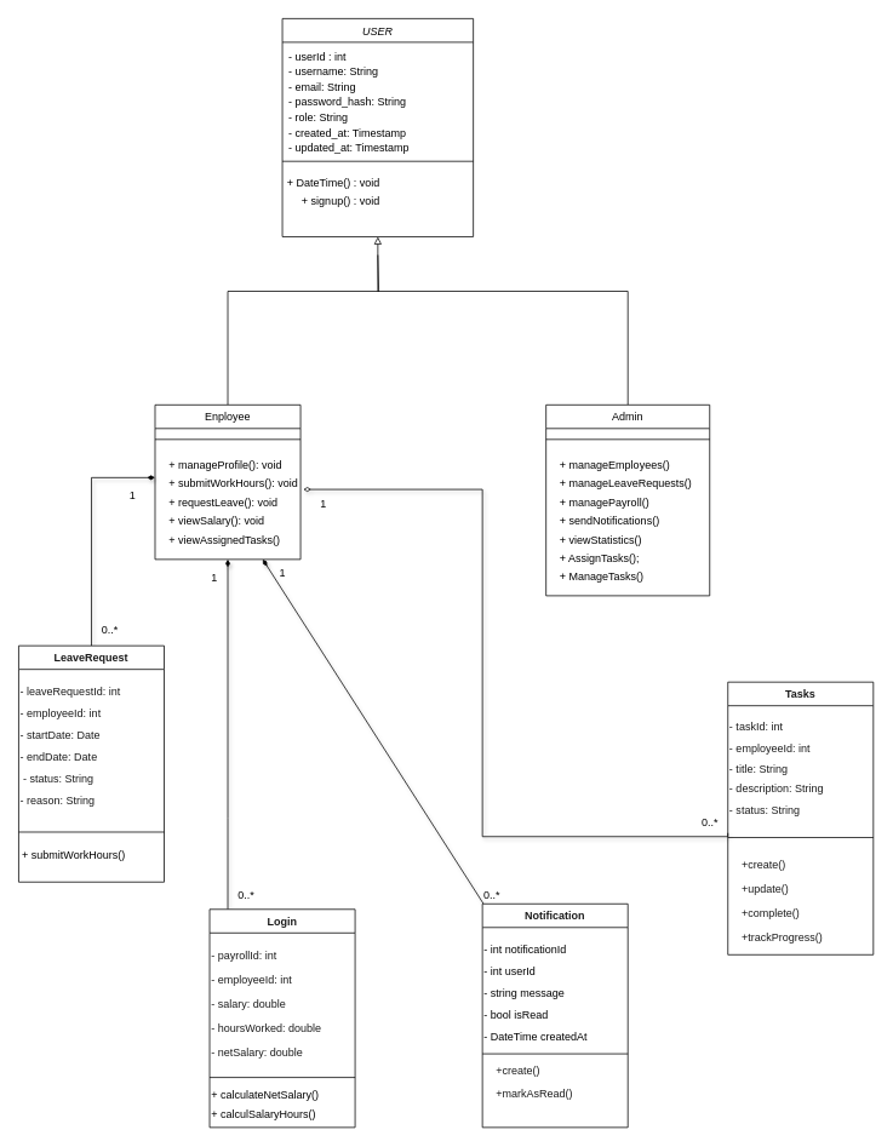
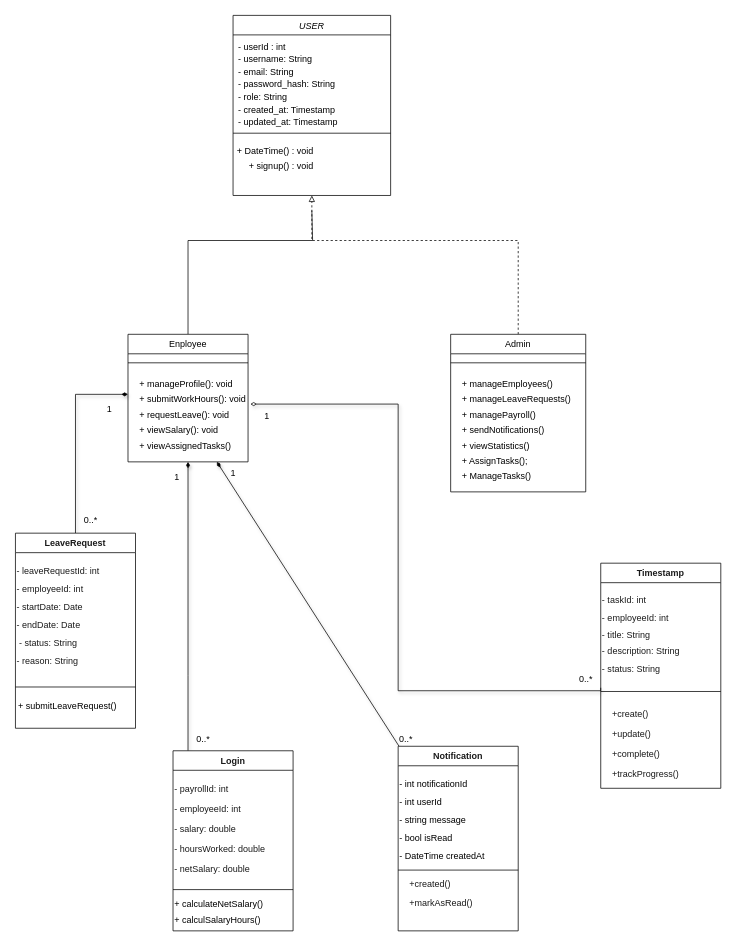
- <mxCell id="31" style="edgeStyle=orthogonalEdgeStyle;rounded=0;orthogonalLoop=1;jettySize=auto;html=1;entryX=0.5;entryY=1;entryDx=0;entryDy=0;endArrow=block;endFill=0;" edge="1" parent="1" source="32" target="2"><mxGeometry relative="1" as="geometry"><Array as="points"><mxPoint x="690" y="320" /><mxPoint x="415" y="320" /></Array></mxGeometry></mxCell>
+ <mxCell id="31" style="edgeStyle=orthogonalEdgeStyle;rounded=0;orthogonalLoop=1;jettySize=auto;html=1;entryX=0.5;entryY=1;entryDx=0;entryDy=0;endArrow=block;endFill=0;dashed=1;" edge="1" parent="1" source="32" target="2"><mxGeometry relative="1" as="geometry"><Array as="points"><mxPoint x="690" y="320" /><mxPoint x="415" y="320" /></Array></mxGeometry></mxCell>
- <mxCell id="11" value="&lt;strong style=&quot;color: rgb(26, 26, 26);&quot;&gt;Tasks&lt;/strong&gt;" style="swimlane;fontStyle=1;align=center;verticalAlign=top;childLayout=stackLayout;horizontal=1;startSize=26;horizontalStack=0;resizeParent=1;resizeParentMax=0;resizeLast=0;collapsible=1;marginBottom=0;whiteSpace=wrap;html=1;swimlaneFillColor=default;" vertex="1" parent="1"><mxGeometry x="800" y="750" width="160" height="300" as="geometry" /></mxCell>
+ <mxCell id="11" value="&lt;strong style=&quot;color: rgb(26, 26, 26);&quot;&gt;Timestamp&lt;/strong&gt;" style="swimlane;fontStyle=1;align=center;verticalAlign=top;childLayout=stackLayout;horizontal=1;startSize=26;horizontalStack=0;resizeParent=1;resizeParentMax=0;resizeLast=0;collapsible=1;marginBottom=0;whiteSpace=wrap;html=1;swimlaneFillColor=default;" vertex="1" parent="1"><mxGeometry x="800" y="750" width="160" height="300" as="geometry" /></mxCell>
- <mxCell id="19" value="+ submitWorkHours()&#10; " style="text;whiteSpace=wrap;verticalAlign=middle;spacingTop=6;spacing=4;" vertex="1" parent="16"><mxGeometry y="210" width="160" height="50" as="geometry" /></mxCell>
+ <mxCell id="19" value="+ submitLeaveRequest()&#10; " style="text;whiteSpace=wrap;verticalAlign=middle;spacingTop=6;spacing=4;" vertex="1" parent="16"><mxGeometry y="210" width="160" height="50" as="geometry" /></mxCell>
- <mxCell id="29" value="&lt;span style=&quot;background-color: transparent; color: rgb(26, 26, 26);&quot;&gt;&amp;nbsp; &amp;nbsp; +create()&lt;/span&gt;&lt;br&gt;&lt;p&gt;&lt;font color=&quot;#1a1a1a&quot;&gt;&amp;nbsp; &amp;nbsp; +markAsRead()&lt;/font&gt;&lt;/p&gt;&lt;p&gt;&lt;br&gt;&lt;/p&gt;" style="text;whiteSpace=wrap;html=1;" vertex="1" parent="26"><mxGeometry y="170" width="160" height="76" as="geometry" /></mxCell>
+ <mxCell id="29" value="&lt;span style=&quot;background-color: transparent; color: rgb(26, 26, 26);&quot;&gt;&amp;nbsp; &amp;nbsp; +created()&lt;/span&gt;&lt;br&gt;&lt;p&gt;&lt;font color=&quot;#1a1a1a&quot;&gt;&amp;nbsp; &amp;nbsp; +markAsRead()&lt;/font&gt;&lt;/p&gt;&lt;p&gt;&lt;br&gt;&lt;/p&gt;" style="text;whiteSpace=wrap;html=1;" vertex="1" parent="26"><mxGeometry y="170" width="160" height="76" as="geometry" /></mxCell>
